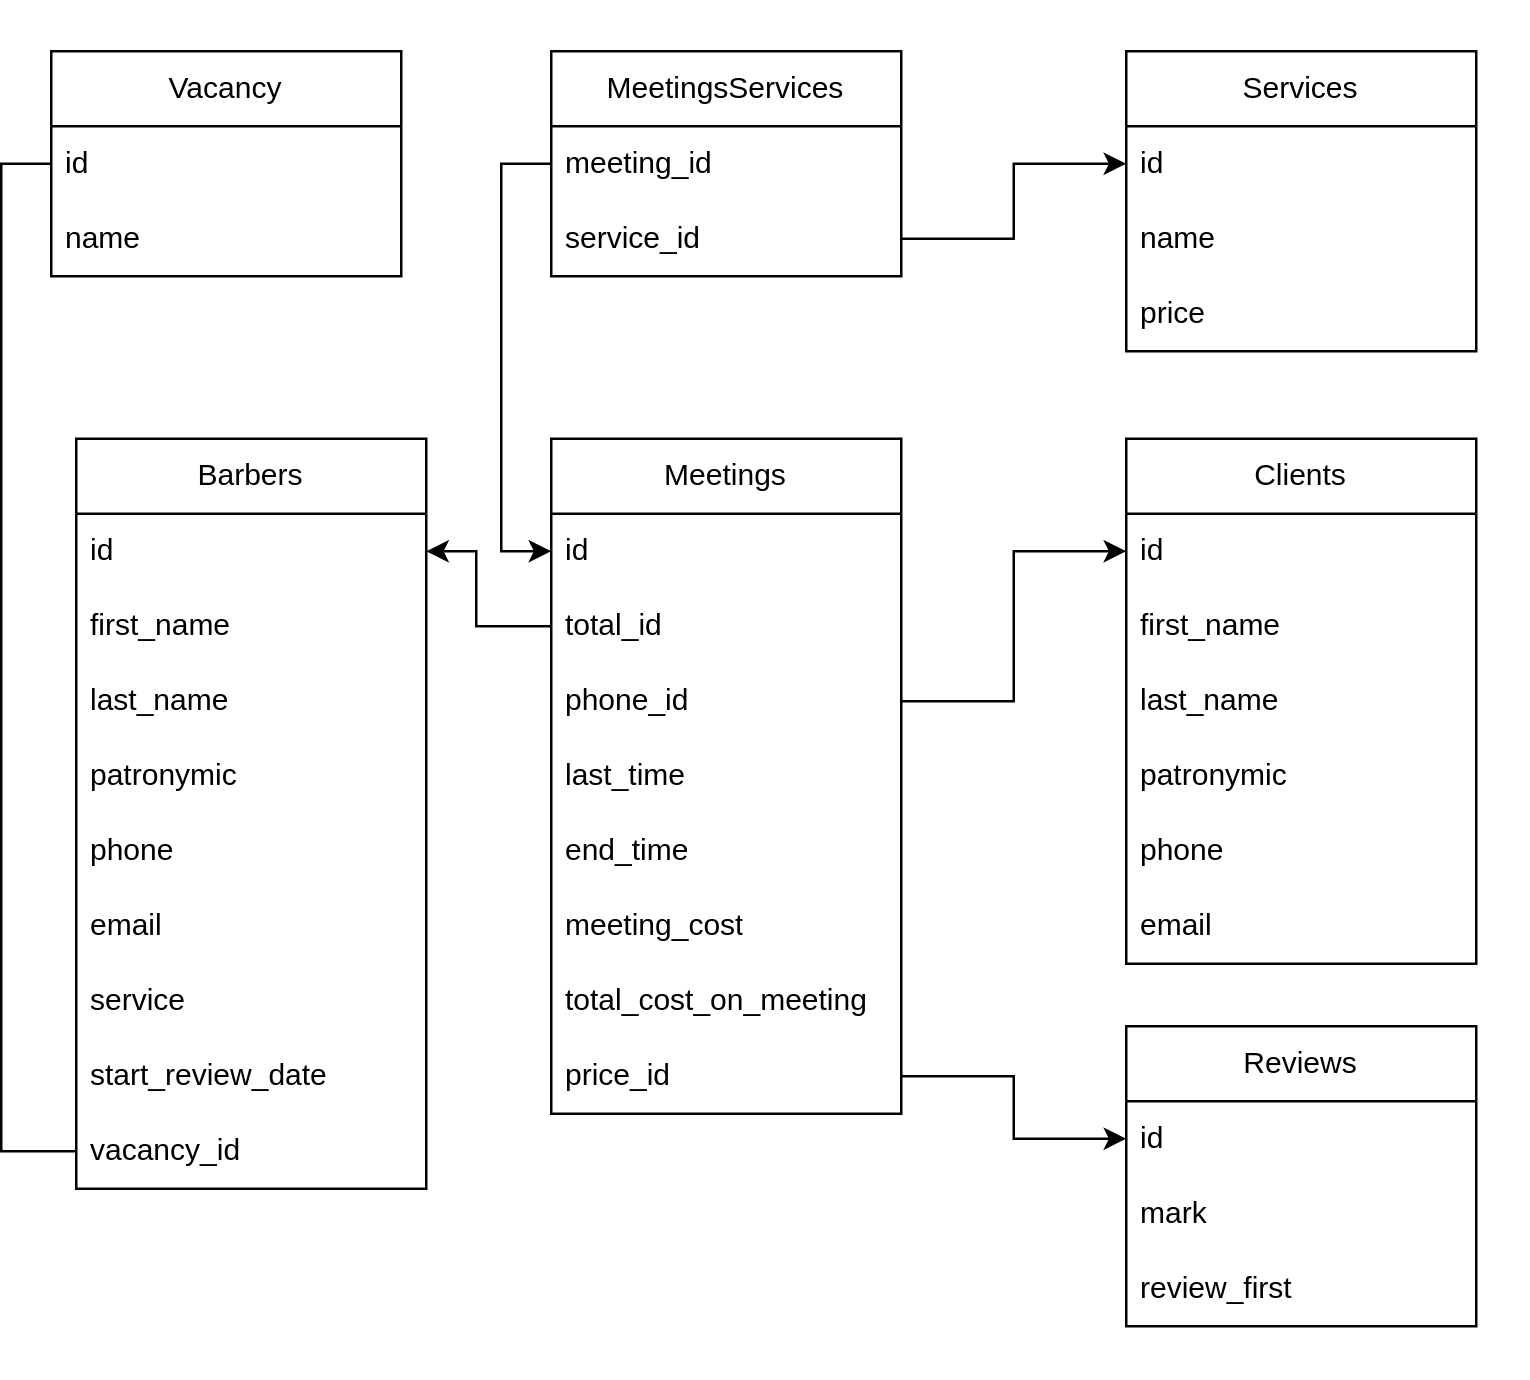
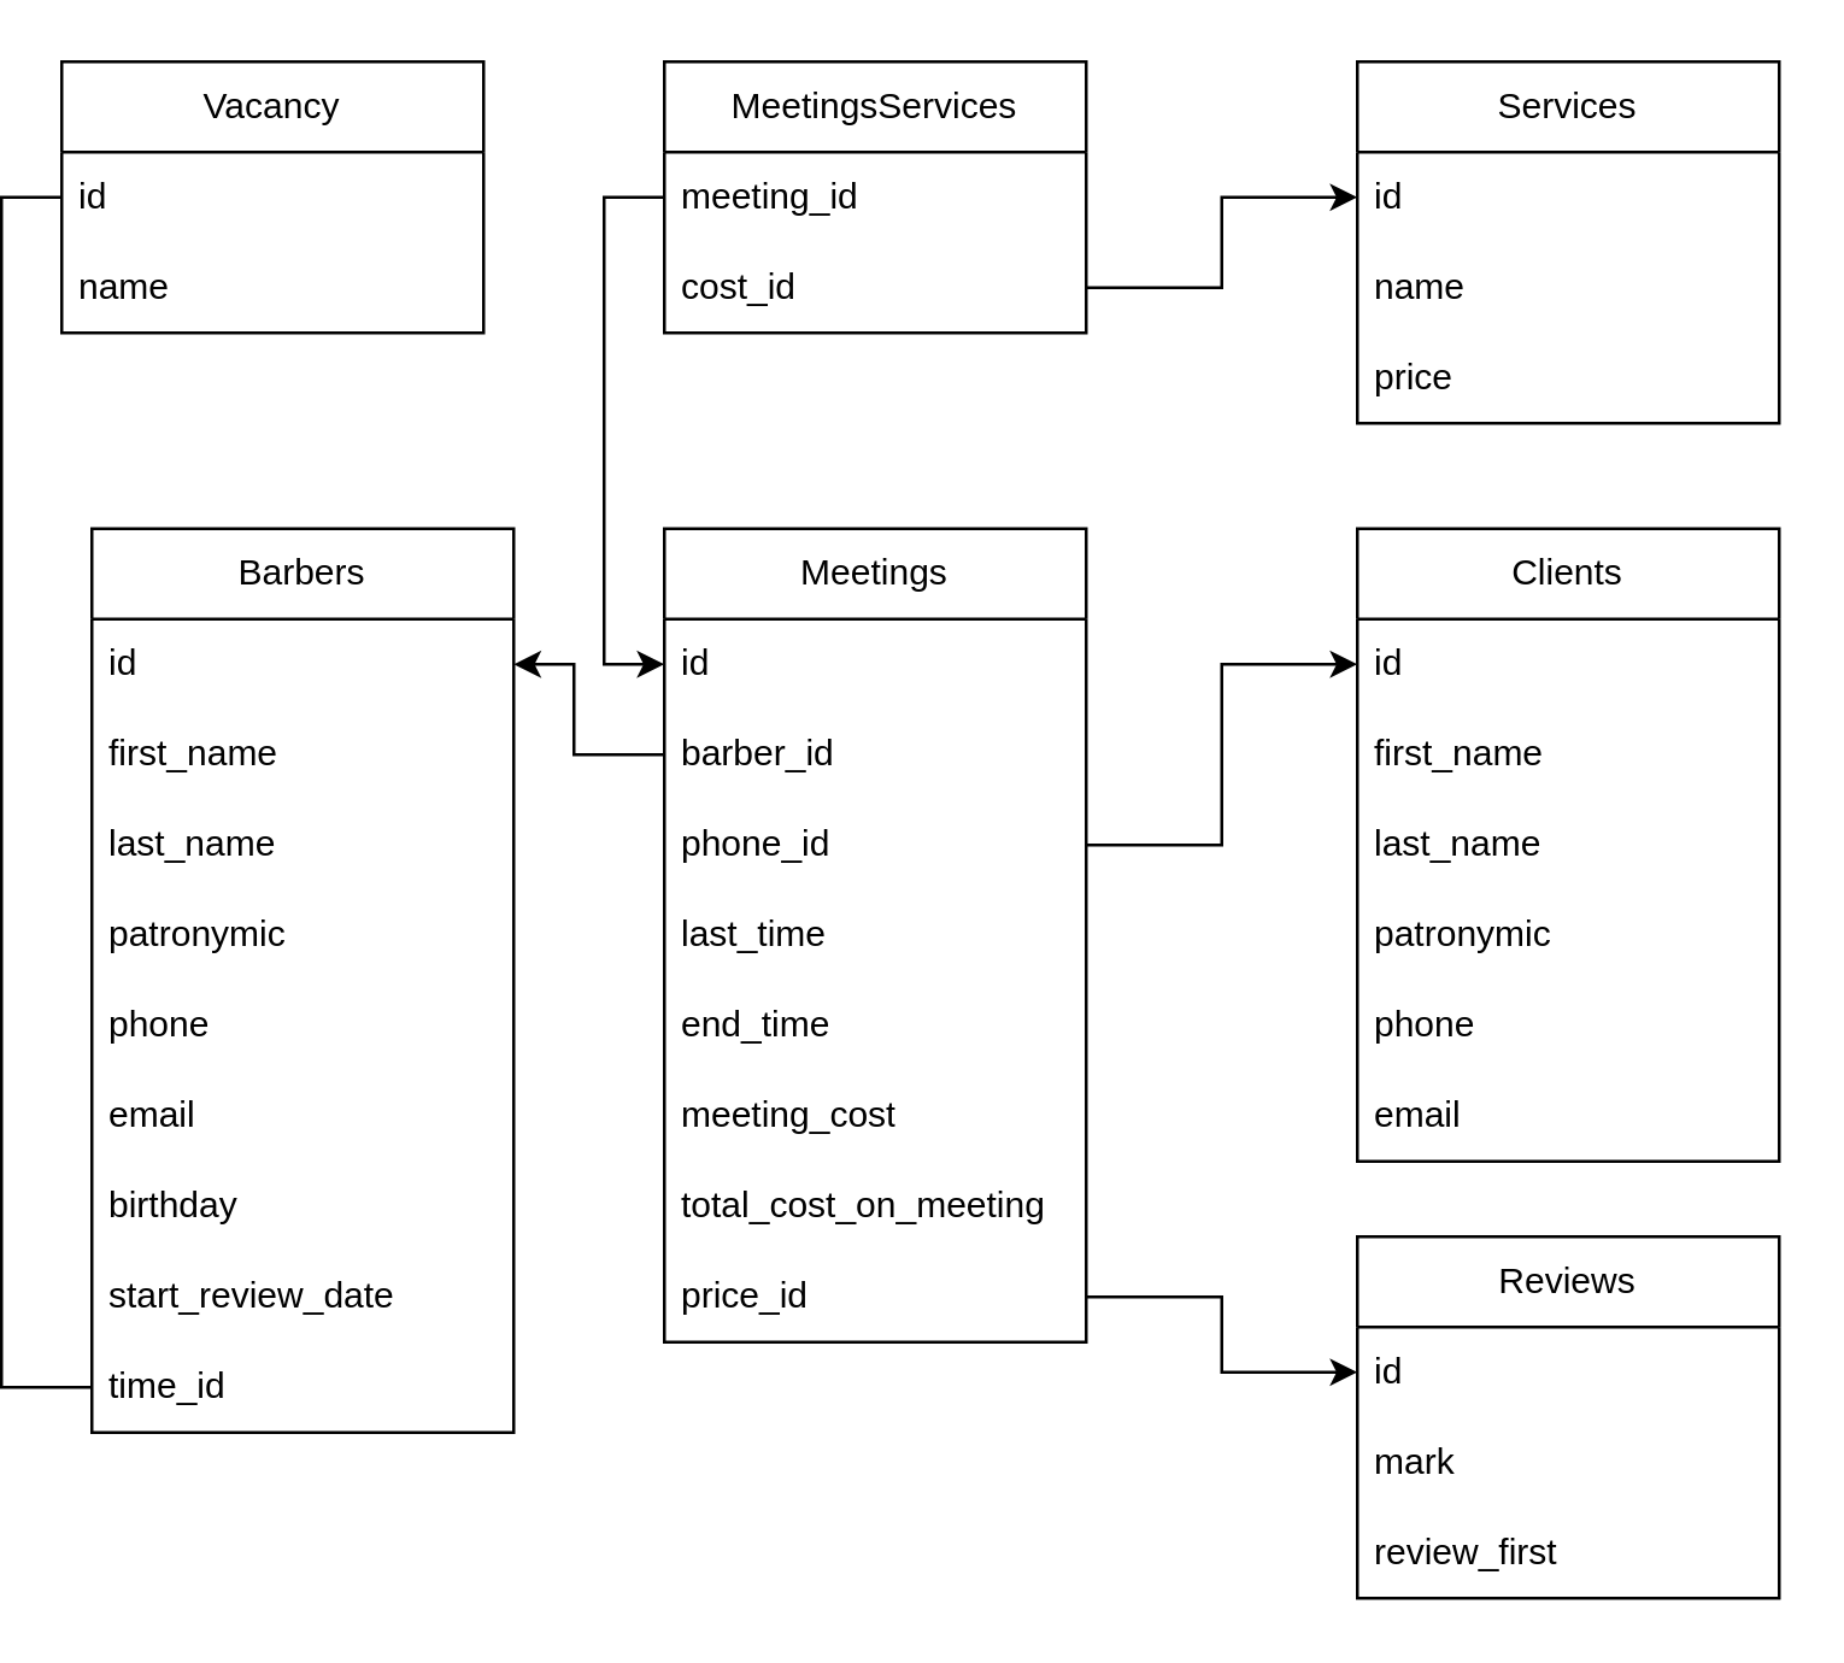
- <mxCell id="38" value="service_id" style="text;strokeColor=none;fillColor=none;align=left;verticalAlign=middle;spacingLeft=4;spacingRight=4;overflow=hidden;points=[[0,0.5],[1,0.5]];portConstraint=eastwest;rotatable=0;whiteSpace=wrap;html=1;" vertex="1" parent="36"><mxGeometry y="60" width="140" height="30" as="geometry" /></mxCell>
+ <mxCell id="38" value="cost_id" style="text;strokeColor=none;fillColor=none;align=left;verticalAlign=middle;spacingLeft=4;spacingRight=4;overflow=hidden;points=[[0,0.5],[1,0.5]];portConstraint=eastwest;rotatable=0;whiteSpace=wrap;html=1;" vertex="1" parent="36"><mxGeometry y="60" width="140" height="30" as="geometry" /></mxCell>
- <mxCell id="29" value="total_id" style="text;strokeColor=none;fillColor=none;align=left;verticalAlign=middle;spacingLeft=4;spacingRight=4;overflow=hidden;points=[[0,0.5],[1,0.5]];portConstraint=eastwest;rotatable=0;whiteSpace=wrap;html=1;" vertex="1" parent="27"><mxGeometry y="60" width="140" height="30" as="geometry" /></mxCell>
+ <mxCell id="29" value="barber_id" style="text;strokeColor=none;fillColor=none;align=left;verticalAlign=middle;spacingLeft=4;spacingRight=4;overflow=hidden;points=[[0,0.5],[1,0.5]];portConstraint=eastwest;rotatable=0;whiteSpace=wrap;html=1;" vertex="1" parent="27"><mxGeometry y="60" width="140" height="30" as="geometry" /></mxCell>
- <mxCell id="12" value="service" style="text;strokeColor=none;fillColor=none;align=left;verticalAlign=middle;spacingLeft=4;spacingRight=4;overflow=hidden;points=[[0,0.5],[1,0.5]];portConstraint=eastwest;rotatable=0;whiteSpace=wrap;html=1;" vertex="1" parent="5"><mxGeometry y="210" width="140" height="30" as="geometry" /></mxCell>
+ <mxCell id="12" value="birthday" style="text;strokeColor=none;fillColor=none;align=left;verticalAlign=middle;spacingLeft=4;spacingRight=4;overflow=hidden;points=[[0,0.5],[1,0.5]];portConstraint=eastwest;rotatable=0;whiteSpace=wrap;html=1;" vertex="1" parent="5"><mxGeometry y="210" width="140" height="30" as="geometry" /></mxCell>
- <mxCell id="14" value="vacancy_id" style="text;strokeColor=none;fillColor=none;align=left;verticalAlign=middle;spacingLeft=4;spacingRight=4;overflow=hidden;points=[[0,0.5],[1,0.5]];portConstraint=eastwest;rotatable=0;whiteSpace=wrap;html=1;" vertex="1" parent="5"><mxGeometry y="270" width="140" height="30" as="geometry" /></mxCell>
+ <mxCell id="14" value="time_id" style="text;strokeColor=none;fillColor=none;align=left;verticalAlign=middle;spacingLeft=4;spacingRight=4;overflow=hidden;points=[[0,0.5],[1,0.5]];portConstraint=eastwest;rotatable=0;whiteSpace=wrap;html=1;" vertex="1" parent="5"><mxGeometry y="270" width="140" height="30" as="geometry" /></mxCell>
